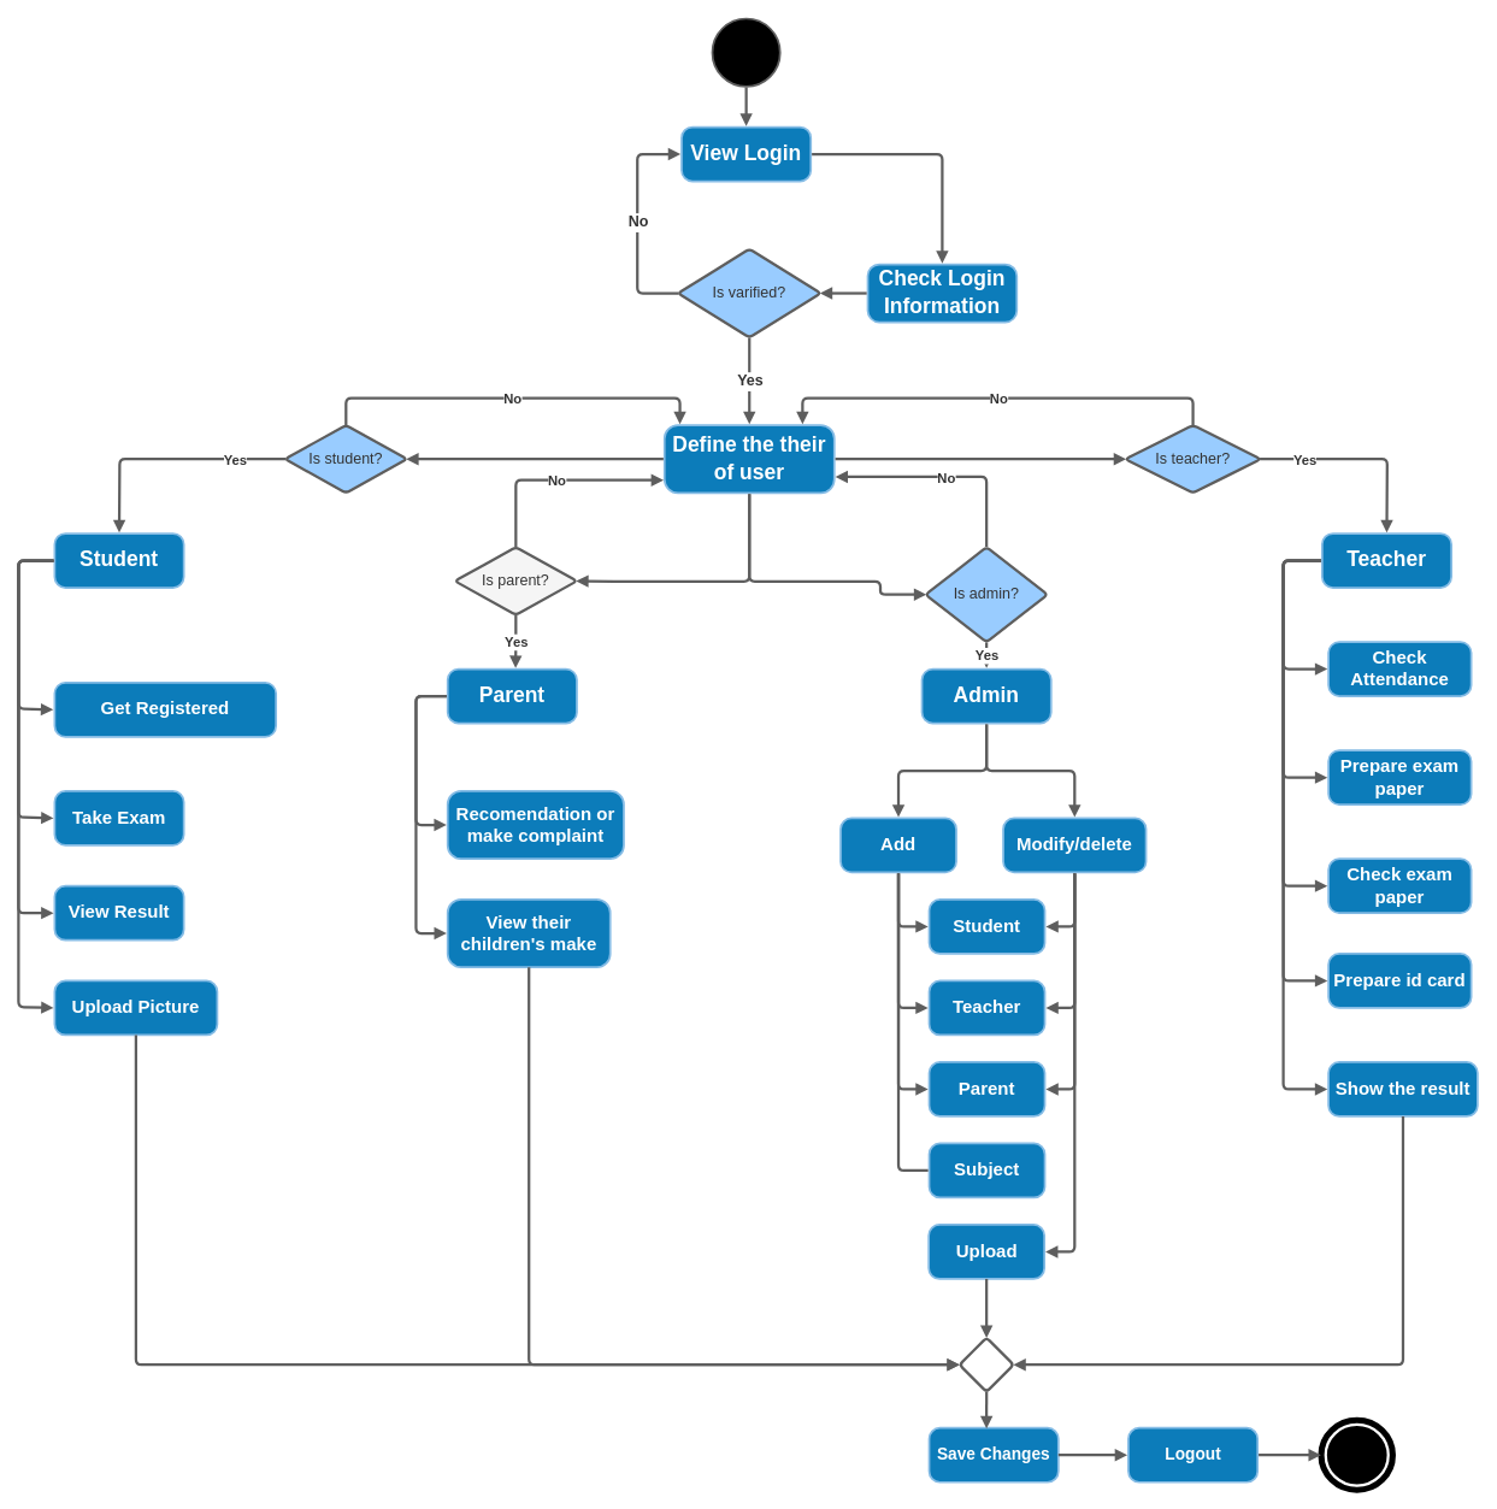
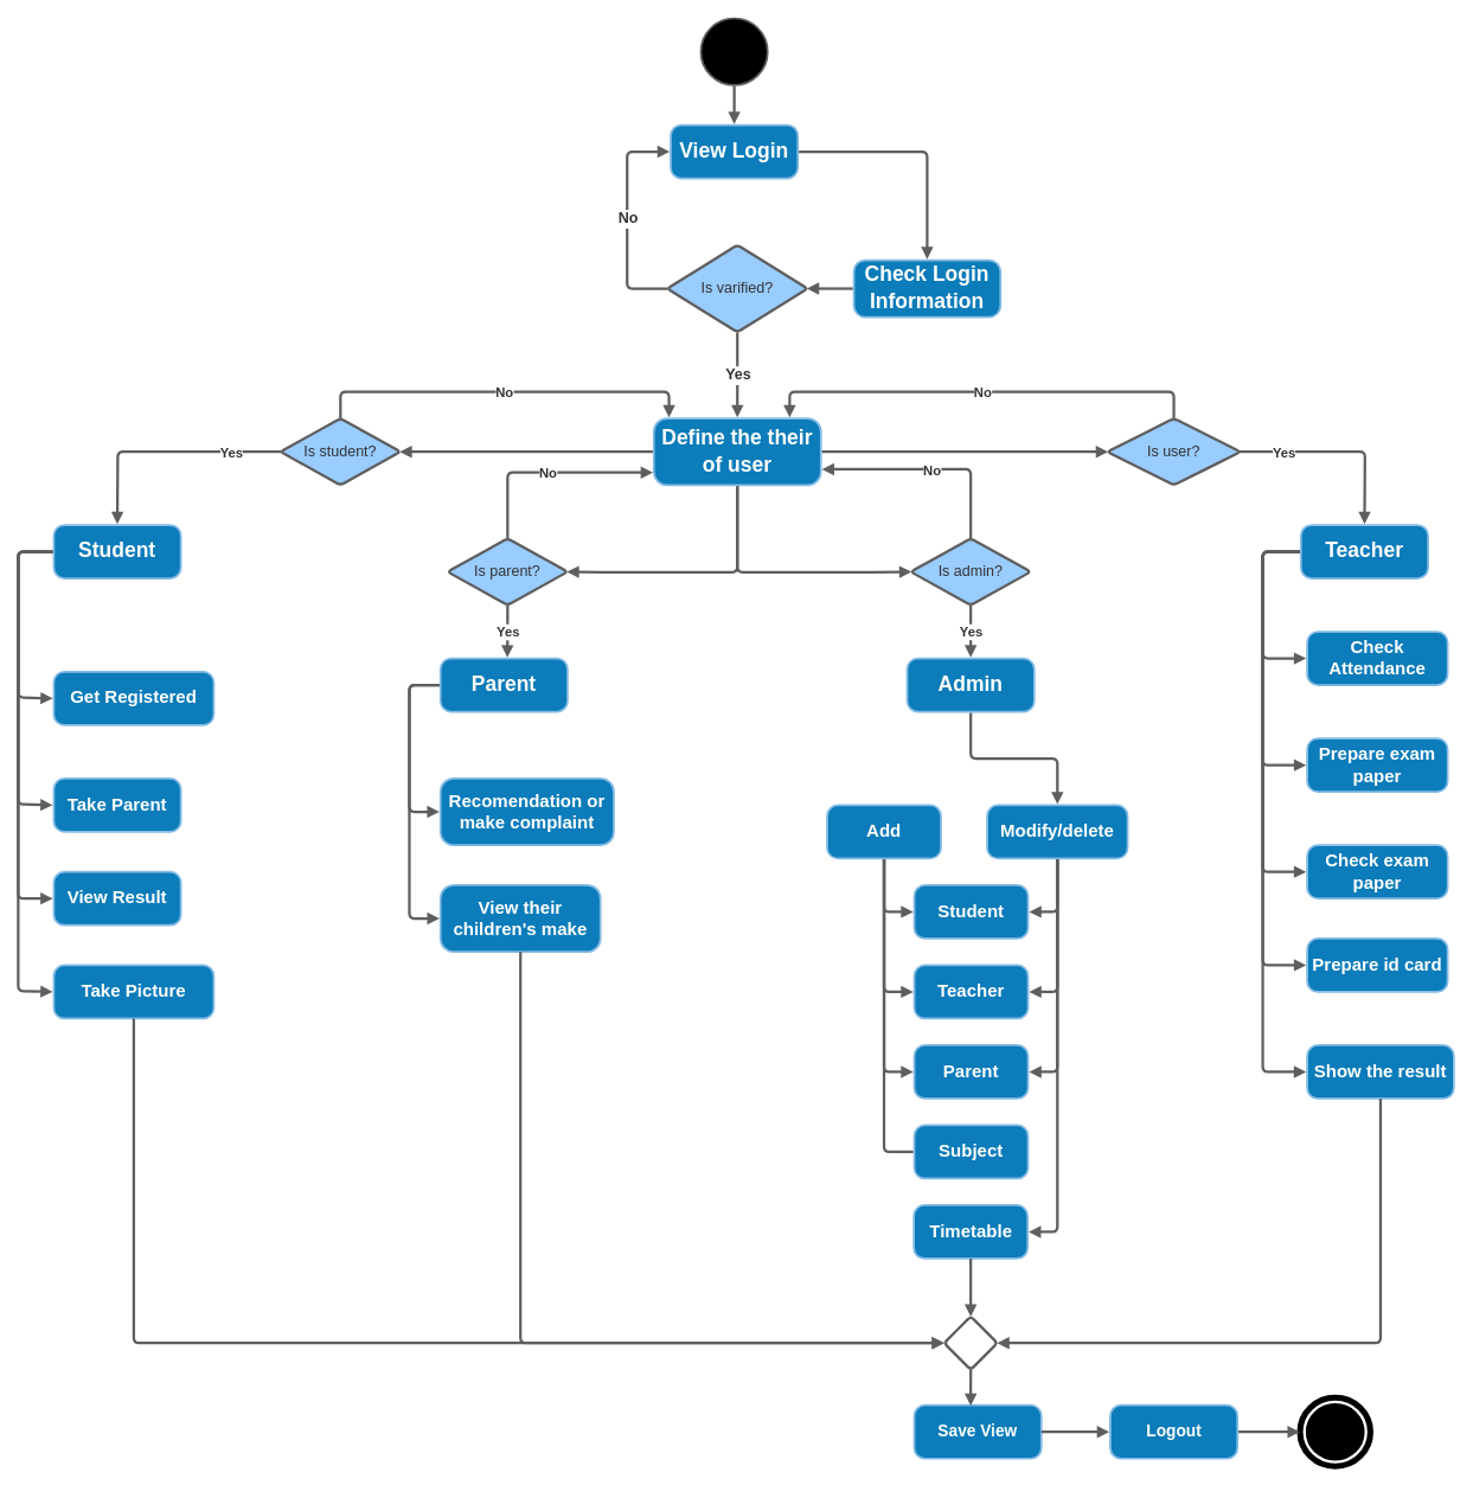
- <mxCell id="24" value="Is teacher?" style="html=1;overflow=block;blockSpacing=1;whiteSpace=wrap;rhombus;whiteSpace=wrap;fontSize=16.7;fontColor=#333333;spacing=3.8;strokeColor=#5e5e5e;strokeOpacity=100;rounded=1;absoluteArcSize=1;arcSize=9;strokeWidth=3;fillColor=#99CCFF;" vertex="1" parent="1"><mxGeometry x="1245" y="470" width="150" height="75" as="geometry" /></mxCell>
+ <mxCell id="24" value="Is user?" style="html=1;overflow=block;blockSpacing=1;whiteSpace=wrap;rhombus;whiteSpace=wrap;fontSize=16.7;fontColor=#333333;spacing=3.8;strokeColor=#5e5e5e;strokeOpacity=100;rounded=1;absoluteArcSize=1;arcSize=9;strokeWidth=3;fillColor=#99CCFF;" vertex="1" parent="1"><mxGeometry x="1245" y="470" width="150" height="75" as="geometry" /></mxCell>
- <mxCell id="28" value="Is parent?" style="html=1;overflow=block;blockSpacing=1;whiteSpace=wrap;rhombus;whiteSpace=wrap;fontSize=16.7;fontColor=#333333;spacing=3.8;strokeColor=#5e5e5e;strokeOpacity=100;rounded=1;absoluteArcSize=1;arcSize=9;strokeWidth=3;fillColor=#f5f5f5;" vertex="1" parent="1"><mxGeometry x="503" y="605" width="135" height="75" as="geometry" /></mxCell>
+ <mxCell id="28" value="Is parent?" style="html=1;overflow=block;blockSpacing=1;whiteSpace=wrap;rhombus;whiteSpace=wrap;fontSize=16.7;fontColor=#333333;spacing=3.8;strokeColor=#5e5e5e;strokeOpacity=100;rounded=1;absoluteArcSize=1;arcSize=9;strokeWidth=3;fillColor=#99CCFF;" vertex="1" parent="1"><mxGeometry x="503" y="605" width="135" height="75" as="geometry" /></mxCell>
- <mxCell id="33" value="Is admin?" style="html=1;overflow=block;blockSpacing=1;whiteSpace=wrap;rhombus;whiteSpace=wrap;fontSize=16.7;fontColor=#333333;spacing=3.8;strokeColor=#5e5e5e;strokeOpacity=100;rounded=1;absoluteArcSize=1;arcSize=9;strokeWidth=3;fillColor=#99CCFF;" vertex="1" parent="1"><mxGeometry x="1024" y="605" width="135" height="105" as="geometry" /></mxCell>
+ <mxCell id="33" value="Is admin?" style="html=1;overflow=block;blockSpacing=1;whiteSpace=wrap;rhombus;whiteSpace=wrap;fontSize=16.7;fontColor=#333333;spacing=3.8;strokeColor=#5e5e5e;strokeOpacity=100;rounded=1;absoluteArcSize=1;arcSize=9;strokeWidth=3;fillColor=#99CCFF;" vertex="1" parent="1"><mxGeometry x="1024" y="605" width="135" height="75" as="geometry" /></mxCell>
- <mxCell id="70" value="&lt;div style=&quot;display: flex; justify-content: center; text-align: center; align-items: baseline; font-size: 0; line-height: 1.25;margin-top: -2px;&quot;&gt;&lt;span&gt;&lt;span style=&quot;font-size:20px;color:#ffffff;font-weight: bold;&quot;&gt;Get Registered&lt;/span&gt;&lt;/span&gt;&lt;/div&gt;" style="rounded=1;arcSize=20;whiteSpace=wrap;overflow=block;blockSpacing=1;html=1;fontSize=13;spacing=0;strokeColor=#83bbe5;strokeOpacity=100;fillOpacity=100;fillColor=#0c7cba;strokeWidth=2.3;" vertex="1" parent="1"><mxGeometry x="60" y="755" width="245" height="60" as="geometry" /></mxCell>
+ <mxCell id="70" value="&lt;div style=&quot;display: flex; justify-content: center; text-align: center; align-items: baseline; font-size: 0; line-height: 1.25;margin-top: -2px;&quot;&gt;&lt;span&gt;&lt;span style=&quot;font-size:20px;color:#ffffff;font-weight: bold;&quot;&gt;Get Registered&lt;/span&gt;&lt;/span&gt;&lt;/div&gt;" style="rounded=1;arcSize=20;whiteSpace=wrap;overflow=block;blockSpacing=1;html=1;fontSize=13;spacing=0;strokeColor=#83bbe5;strokeOpacity=100;fillOpacity=100;fillColor=#0c7cba;strokeWidth=2.3;" vertex="1" parent="1"><mxGeometry x="60" y="755" width="180" height="60" as="geometry" /></mxCell>
- <mxCell id="58" value="" style="html=1;jettySize=18;whiteSpace=wrap;overflow=block;blockSpacing=1;fontSize=13;strokeColor=#5E5E5E;strokeWidth=3;rounded=1;arcSize=12;edgeStyle=orthogonalEdgeStyle;startArrow=none;;endArrow=block;endFill=1;;exitX=0.5;exitY=1.019;exitPerimeter=0;entryX=0.5;entryY=-0.019;entryPerimeter=0;" edge="1" parent="1" source="50" target="51"><mxGeometry width="100" height="100" relative="1" as="geometry"><Array as="points" /></mxGeometry></mxCell>
- <mxCell id="72" value="&lt;div style=&quot;display: flex; justify-content: center; text-align: center; align-items: baseline; font-size: 0; line-height: 1.25;margin-top: -2px;&quot;&gt;&lt;span&gt;&lt;span style=&quot;font-size:20px;color:#ffffff;font-weight: bold;&quot;&gt;Take Exam&lt;/span&gt;&lt;/span&gt;&lt;/div&gt;" style="rounded=1;arcSize=20;whiteSpace=wrap;overflow=block;blockSpacing=1;html=1;fontSize=13;spacing=0;strokeColor=#83bbe5;strokeOpacity=100;fillOpacity=100;fillColor=#0c7cba;strokeWidth=2.3;" vertex="1" parent="1"><mxGeometry x="60" y="875" width="143" height="60" as="geometry" /></mxCell>
+ <mxCell id="72" value="&lt;div style=&quot;display: flex; justify-content: center; text-align: center; align-items: baseline; font-size: 0; line-height: 1.25;margin-top: -2px;&quot;&gt;&lt;span&gt;&lt;span style=&quot;font-size:20px;color:#ffffff;font-weight: bold;&quot;&gt;Take Parent&lt;/span&gt;&lt;/span&gt;&lt;/div&gt;" style="rounded=1;arcSize=20;whiteSpace=wrap;overflow=block;blockSpacing=1;html=1;fontSize=13;spacing=0;strokeColor=#83bbe5;strokeOpacity=100;fillOpacity=100;fillColor=#0c7cba;strokeWidth=2.3;" vertex="1" parent="1"><mxGeometry x="60" y="875" width="143" height="60" as="geometry" /></mxCell>
- <mxCell id="75" value="&lt;div style=&quot;display: flex; justify-content: center; text-align: center; align-items: baseline; font-size: 0; line-height: 1.25;margin-top: -2px;&quot;&gt;&lt;span&gt;&lt;span style=&quot;font-size:20px;color:#ffffff;font-weight: bold;&quot;&gt;Upload Picture&lt;/span&gt;&lt;/span&gt;&lt;/div&gt;" style="rounded=1;arcSize=20;whiteSpace=wrap;overflow=block;blockSpacing=1;html=1;fontSize=13;spacing=0;strokeColor=#83bbe5;strokeOpacity=100;fillOpacity=100;fillColor=#0c7cba;strokeWidth=2.3;" vertex="1" parent="1"><mxGeometry x="60" y="1085" width="180" height="60" as="geometry" /></mxCell>
+ <mxCell id="75" value="&lt;div style=&quot;display: flex; justify-content: center; text-align: center; align-items: baseline; font-size: 0; line-height: 1.25;margin-top: -2px;&quot;&gt;&lt;span&gt;&lt;span style=&quot;font-size:20px;color:#ffffff;font-weight: bold;&quot;&gt;Take Picture&lt;/span&gt;&lt;/span&gt;&lt;/div&gt;" style="rounded=1;arcSize=20;whiteSpace=wrap;overflow=block;blockSpacing=1;html=1;fontSize=13;spacing=0;strokeColor=#83bbe5;strokeOpacity=100;fillOpacity=100;fillColor=#0c7cba;strokeWidth=2.3;" vertex="1" parent="1"><mxGeometry x="60" y="1085" width="180" height="60" as="geometry" /></mxCell>
- <mxCell id="56" value="&lt;div style=&quot;display: flex; justify-content: center; text-align: center; align-items: baseline; font-size: 0; line-height: 1.25;margin-top: -2px;&quot;&gt;&lt;span&gt;&lt;span style=&quot;font-size:20px;color:#ffffff;font-weight: bold;&quot;&gt;Upload&lt;/span&gt;&lt;/span&gt;&lt;/div&gt;" style="rounded=1;arcSize=20;whiteSpace=wrap;overflow=block;blockSpacing=1;html=1;fontSize=13;spacing=0;strokeColor=#83bbe5;strokeOpacity=100;fillOpacity=100;fillColor=#0c7cba;strokeWidth=2.3;" vertex="1" parent="1"><mxGeometry x="1027.5" y="1355" width="128" height="60" as="geometry" /></mxCell>
+ <mxCell id="56" value="&lt;div style=&quot;display: flex; justify-content: center; text-align: center; align-items: baseline; font-size: 0; line-height: 1.25;margin-top: -2px;&quot;&gt;&lt;span&gt;&lt;span style=&quot;font-size:20px;color:#ffffff;font-weight: bold;&quot;&gt;Timetable&lt;/span&gt;&lt;/span&gt;&lt;/div&gt;" style="rounded=1;arcSize=20;whiteSpace=wrap;overflow=block;blockSpacing=1;html=1;fontSize=13;spacing=0;strokeColor=#83bbe5;strokeOpacity=100;fillOpacity=100;fillColor=#0c7cba;strokeWidth=2.3;" vertex="1" parent="1"><mxGeometry x="1027.5" y="1355" width="128" height="60" as="geometry" /></mxCell>
- <mxCell id="38" value="&lt;div style=&quot;display: flex; justify-content: center; text-align: center; align-items: baseline; font-size: 0; line-height: 1.25;margin-top: -2px;&quot;&gt;&lt;span&gt;&lt;span style=&quot;font-size:18.3px;color:#ffffff;font-weight: bold;&quot;&gt;Save Changes&lt;/span&gt;&lt;/span&gt;&lt;/div&gt;" style="rounded=1;arcSize=20;whiteSpace=wrap;overflow=block;blockSpacing=1;html=1;fontSize=13;spacing=0;strokeColor=#83bbe5;strokeOpacity=100;fillOpacity=100;fillColor=#0c7cba;strokeWidth=2.3;" vertex="1" parent="1"><mxGeometry x="1028" y="1580" width="143" height="60" as="geometry" /></mxCell>
+ <mxCell id="38" value="&lt;div style=&quot;display: flex; justify-content: center; text-align: center; align-items: baseline; font-size: 0; line-height: 1.25;margin-top: -2px;&quot;&gt;&lt;span&gt;&lt;span style=&quot;font-size:18.3px;color:#ffffff;font-weight: bold;&quot;&gt;Save View&lt;/span&gt;&lt;/span&gt;&lt;/div&gt;" style="rounded=1;arcSize=20;whiteSpace=wrap;overflow=block;blockSpacing=1;html=1;fontSize=13;spacing=0;strokeColor=#83bbe5;strokeOpacity=100;fillOpacity=100;fillColor=#0c7cba;strokeWidth=2.3;" vertex="1" parent="1"><mxGeometry x="1028" y="1580" width="143" height="60" as="geometry" /></mxCell>
